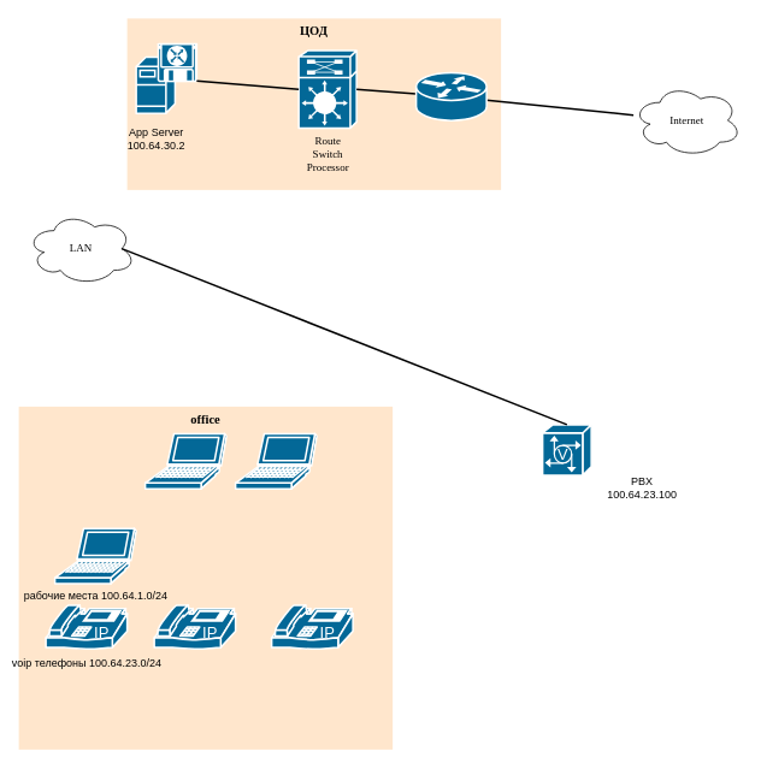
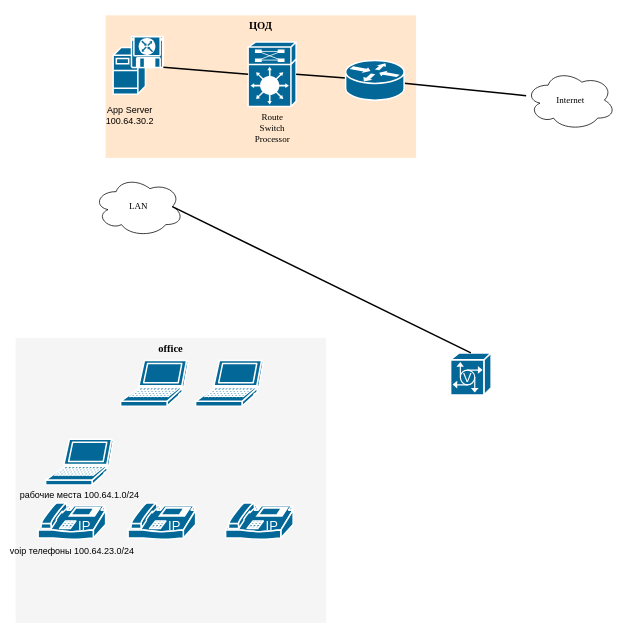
- <mxCell id="8" value="LAN" style="ellipse;shape=cloud;whiteSpace=wrap;html=1;rounded=0;shadow=0;comic=0;strokeWidth=1;fontFamily=Verdana;fontSize=12;" parent="1" vertex="1"><mxGeometry x="29" y="235" width="120" height="80" as="geometry" /></mxCell>
+ <mxCell id="8" value="LAN" style="ellipse;shape=cloud;whiteSpace=wrap;html=1;rounded=0;shadow=0;comic=0;strokeWidth=1;fontFamily=Verdana;fontSize=12;" parent="1" vertex="1"><mxGeometry x="124" y="235" width="120" height="80" as="geometry" /></mxCell>
- <mxCell id="24" value="&lt;div&gt;PBX&lt;/div&gt;&lt;div&gt;100.64.23.100&lt;/div&gt;" style="text;html=1;align=center;verticalAlign=middle;resizable=0;points=[];autosize=1;strokeColor=none;fillColor=none;" parent="1" vertex="1"><mxGeometry x="660" y="520" width="100" height="40" as="geometry" /></mxCell>
- <mxCell id="3" value="office" style="whiteSpace=wrap;html=1;rounded=0;shadow=0;comic=0;strokeWidth=1;fontFamily=Verdana;fontSize=14;fillColor=#ffe6cc;strokeColor=none;fontStyle=1;verticalAlign=top;" parent="1" vertex="1"><mxGeometry x="20" y="450" width="414" height="380" as="geometry" /></mxCell>
+ <mxCell id="3" value="office" style="whiteSpace=wrap;html=1;rounded=0;shadow=0;comic=0;strokeWidth=1;fontFamily=Verdana;fontSize=14;fillColor=#f5f5f5;strokeColor=none;fontStyle=1;verticalAlign=top;" parent="1" vertex="1"><mxGeometry x="20" y="450" width="414" height="380" as="geometry" /></mxCell>
